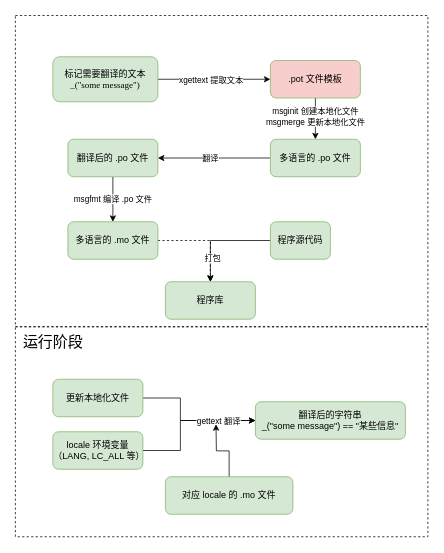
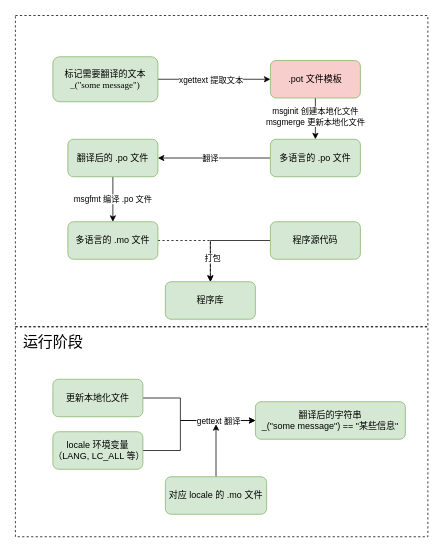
- <mxCell id="20" value="程序源代码" style="rounded=1;whiteSpace=wrap;html=1;fillColor=#d5e8d4;strokeColor=#82b366;" vertex="1" parent="1"><mxGeometry x="360" y="295" width="80" height="50" as="geometry" /></mxCell>
+ <mxCell id="20" value="程序源代码" style="rounded=1;whiteSpace=wrap;html=1;fillColor=#d5e8d4;strokeColor=#82b366;" vertex="1" parent="1"><mxGeometry x="360" y="295" width="120" height="50" as="geometry" /></mxCell>
- <mxCell id="29" value="对应 locale 的 .mo 文件" style="rounded=1;whiteSpace=wrap;html=1;fillColor=#d5e8d4;strokeColor=#82b366;" vertex="1" parent="1"><mxGeometry x="220" y="635" width="170" height="50" as="geometry" /></mxCell>
+ <mxCell id="29" value="对应 locale 的 .mo 文件" style="rounded=1;whiteSpace=wrap;html=1;fillColor=#d5e8d4;strokeColor=#82b366;" vertex="1" parent="1"><mxGeometry x="220" y="635" width="135" height="50" as="geometry" /></mxCell>
